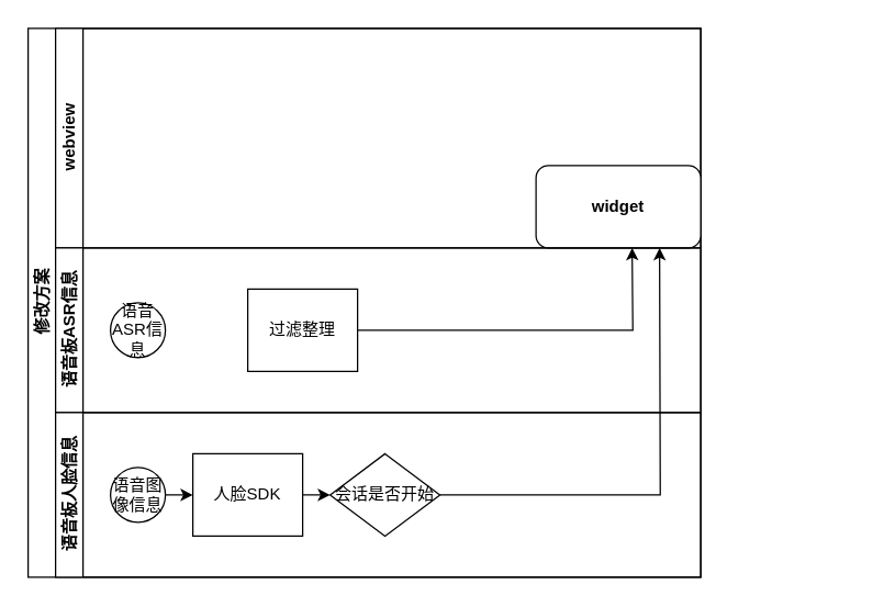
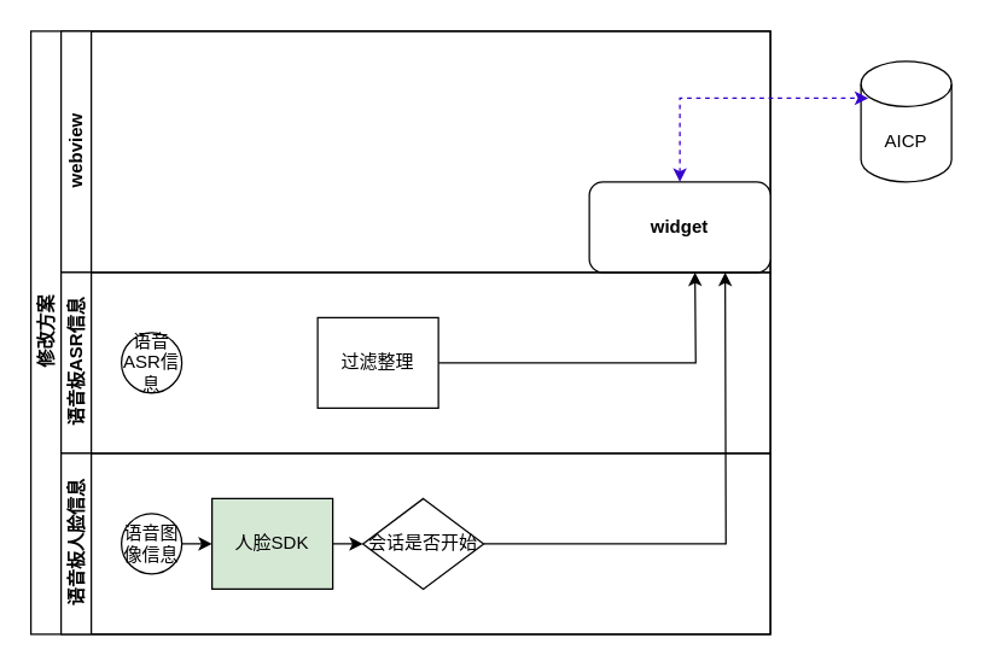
+ <mxCell id="17" style="edgeStyle=orthogonalEdgeStyle;rounded=0;orthogonalLoop=1;jettySize=auto;html=1;exitX=0.5;exitY=0;exitDx=0;exitDy=0;entryX=0.081;entryY=0.305;entryDx=0;entryDy=0;entryPerimeter=0;fillColor=#6a00ff;strokeColor=#3700CC;dashed=1;startArrow=classic;startFill=1;" edge="1" parent="1" source="4" target="16"><mxGeometry relative="1" as="geometry"><mxPoint x="410" y="65" as="sourcePoint" /></mxGeometry></mxCell>
+ <mxCell id="16" value="AICP" style="shape=cylinder3;whiteSpace=wrap;html=1;boundedLbl=1;backgroundOutline=1;size=15;" vertex="1" parent="1"><mxGeometry x="570" y="40" width="60" height="80" as="geometry" /></mxCell>
- <mxCell id="7" value="过滤整理" style="rounded=0;whiteSpace=wrap;html=1;fontFamily=Helvetica;fontSize=12;fontColor=#000000;align=center;" parent="5" vertex="1"><mxGeometry x="140" y="30" width="80" height="60" as="geometry" /></mxCell>
+ <mxCell id="7" value="过滤整理" style="rounded=0;whiteSpace=wrap;html=1;fontFamily=Helvetica;fontSize=12;fontColor=#000000;align=center;" parent="5" vertex="1"><mxGeometry x="170" y="30" width="80" height="60" as="geometry" /></mxCell>
- <mxCell id="11" value="人脸SDK" style="rounded=0;whiteSpace=wrap;html=1;fontFamily=Helvetica;fontSize=12;fontColor=#000000;align=center;" parent="9" vertex="1"><mxGeometry x="100" y="30" width="80" height="60" as="geometry" /></mxCell>
+ <mxCell id="11" value="人脸SDK" style="rounded=0;whiteSpace=wrap;html=1;fontFamily=Helvetica;fontSize=12;fontColor=#000000;align=center;fillColor=#d5e8d4;" parent="9" vertex="1"><mxGeometry x="100" y="30" width="80" height="60" as="geometry" /></mxCell>
